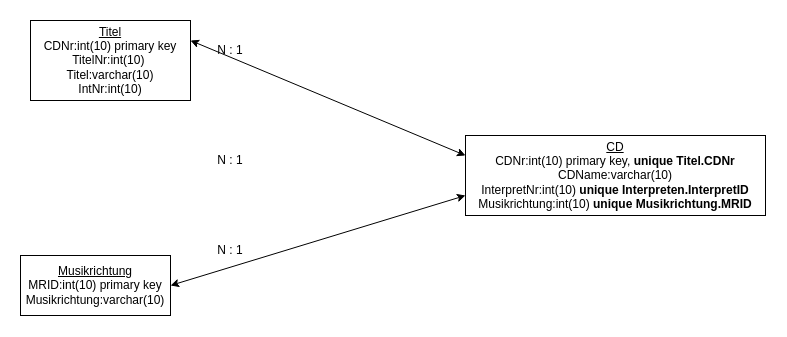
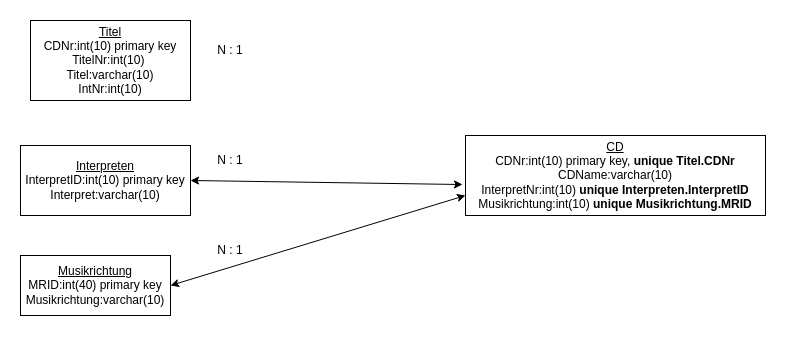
- <mxCell id="11" value="" style="endArrow=classic;startArrow=classic;html=1;rounded=0;entryX=0;entryY=0.25;entryDx=0;entryDy=0;exitX=1;exitY=0.25;exitDx=0;exitDy=0;" edge="1" parent="1" source="2" target="3"><mxGeometry width="50" height="50" relative="1" as="geometry"><mxPoint x="200" y="135" as="sourcePoint" /><mxPoint x="567" y="114.04" as="targetPoint" /></mxGeometry></mxCell>
+ <mxCell id="4" value="&lt;u&gt;Interpreten&lt;/u&gt;&lt;br&gt;InterpretID:int(10) primary key&lt;br&gt;Interpret:varchar(10)" style="rounded=0;whiteSpace=wrap;html=1;" vertex="1" parent="1"><mxGeometry x="20" y="145" width="170" height="70" as="geometry" /></mxCell>
+ <mxCell id="6" value="" style="endArrow=classic;startArrow=classic;html=1;rounded=0;entryX=-0.01;entryY=0.613;entryDx=0;entryDy=0;entryPerimeter=0;exitX=1;exitY=0.5;exitDx=0;exitDy=0;" edge="1" parent="1" source="4" target="3"><mxGeometry width="50" height="50" relative="1" as="geometry"><mxPoint x="260" y="-65" as="sourcePoint" /><mxPoint x="310" y="-115" as="targetPoint" /></mxGeometry></mxCell>
- <mxCell id="5" value="&lt;u&gt;Musikrichtung&lt;/u&gt;&lt;br&gt;MRID:int(10) primary key&lt;br&gt;Musikrichtung:varchar(10)" style="rounded=0;whiteSpace=wrap;html=1;" vertex="1" parent="1"><mxGeometry x="20" y="255" width="150" height="60" as="geometry" /></mxCell>
+ <mxCell id="5" value="&lt;u&gt;Musikrichtung&lt;/u&gt;&lt;br&gt;MRID:int(40) primary key&lt;br&gt;Musikrichtung:varchar(10)" style="rounded=0;whiteSpace=wrap;html=1;" vertex="1" parent="1"><mxGeometry x="20" y="255" width="150" height="60" as="geometry" /></mxCell>
